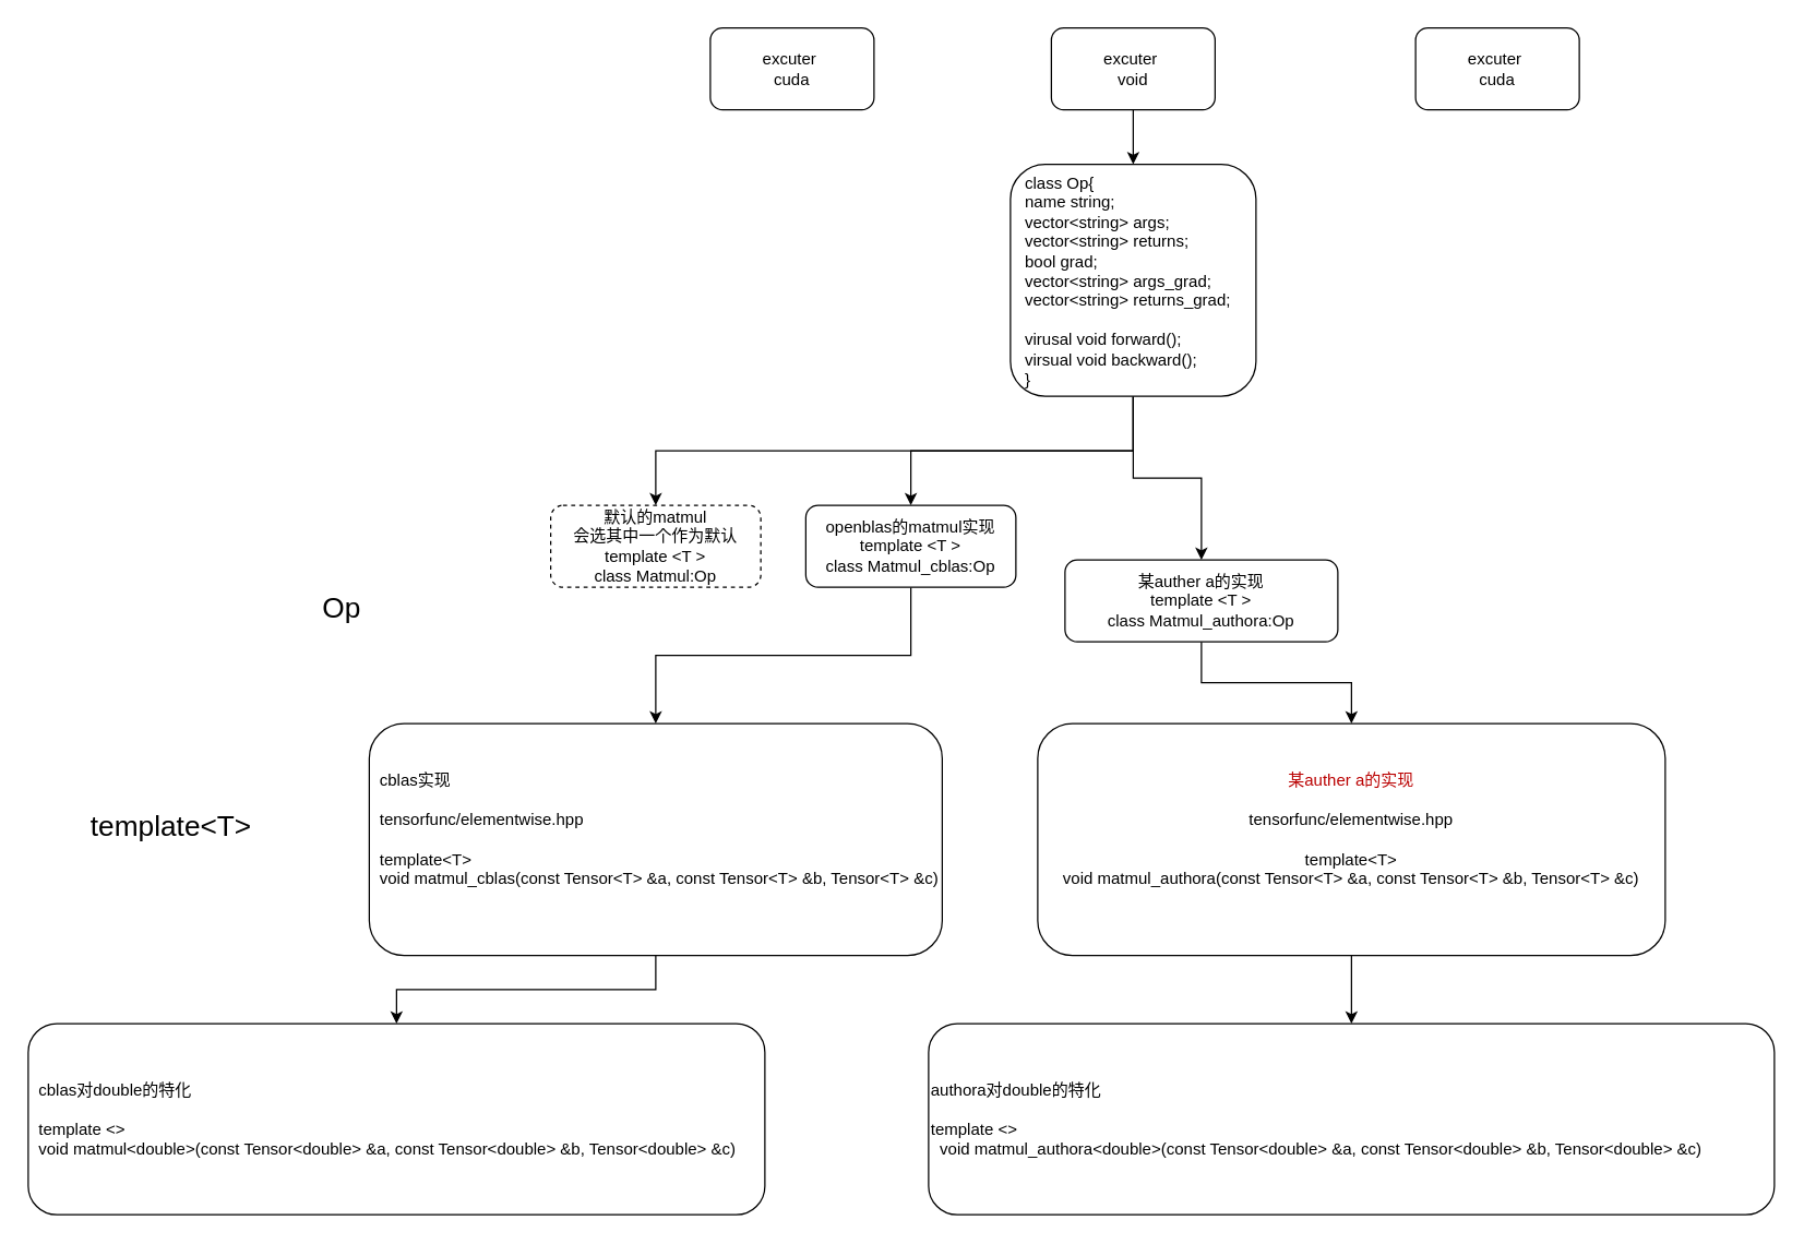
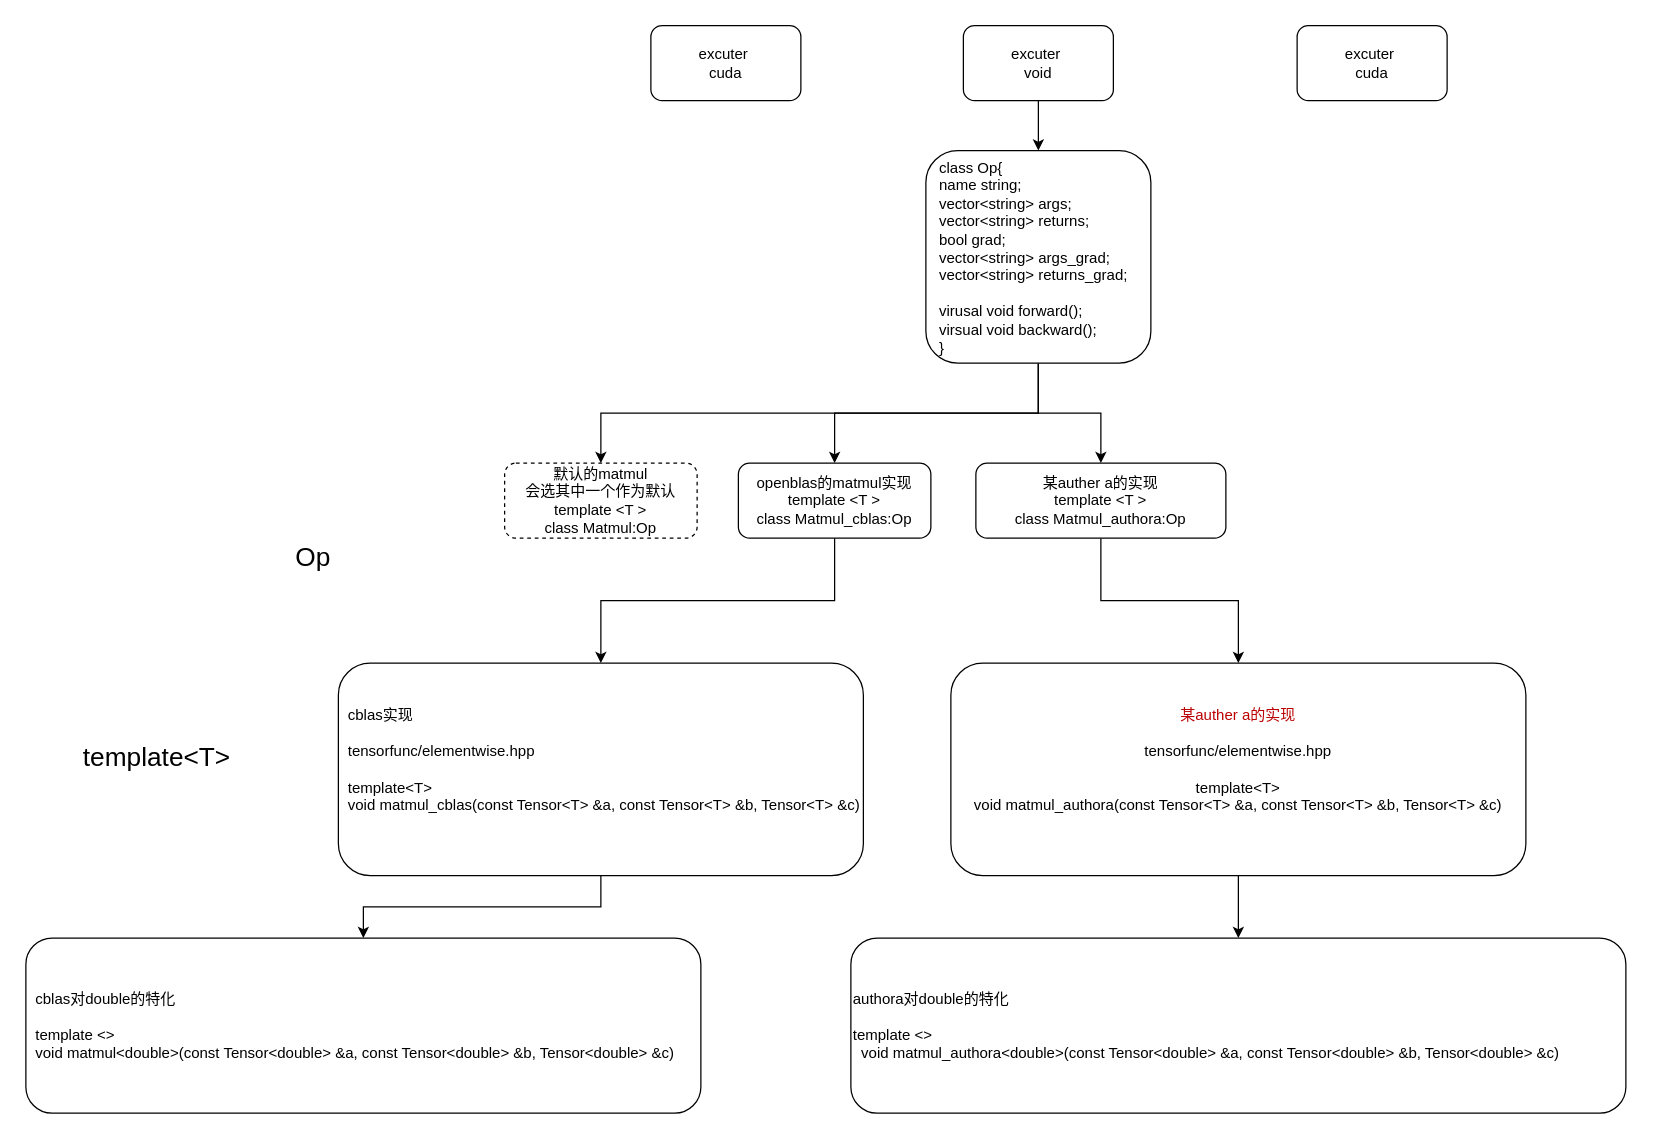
- <mxCell id="16" value="&lt;div&gt;&lt;span style=&quot;background-color: transparent; color: light-dark(rgb(0, 0, 0), rgb(255, 255, 255));&quot;&gt;某auther a的实现&lt;br&gt;template &amp;lt;T &amp;gt;&lt;/span&gt;&lt;/div&gt;&lt;div&gt;&lt;span style=&quot;background-color: transparent; color: light-dark(rgb(0, 0, 0), rgb(255, 255, 255));&quot;&gt;class Matmul_authora:Op&lt;/span&gt;&lt;/div&gt;" style="rounded=1;whiteSpace=wrap;html=1;" vertex="1" parent="1"><mxGeometry x="780" y="410" width="200" height="60" as="geometry" /></mxCell>
+ <mxCell id="16" value="&lt;div&gt;&lt;span style=&quot;background-color: transparent; color: light-dark(rgb(0, 0, 0), rgb(255, 255, 255));&quot;&gt;某auther a的实现&lt;br&gt;template &amp;lt;T &amp;gt;&lt;/span&gt;&lt;/div&gt;&lt;div&gt;&lt;span style=&quot;background-color: transparent; color: light-dark(rgb(0, 0, 0), rgb(255, 255, 255));&quot;&gt;class Matmul_authora:Op&lt;/span&gt;&lt;/div&gt;" style="rounded=1;whiteSpace=wrap;html=1;" vertex="1" parent="1"><mxGeometry x="780" y="370" width="200" height="60" as="geometry" /></mxCell>
